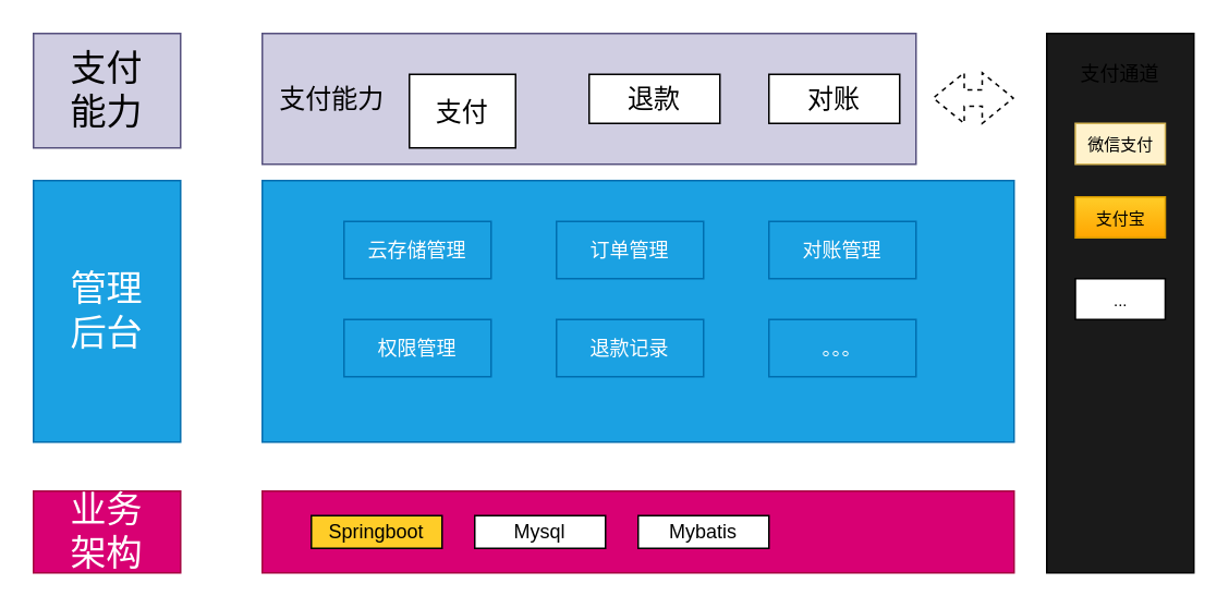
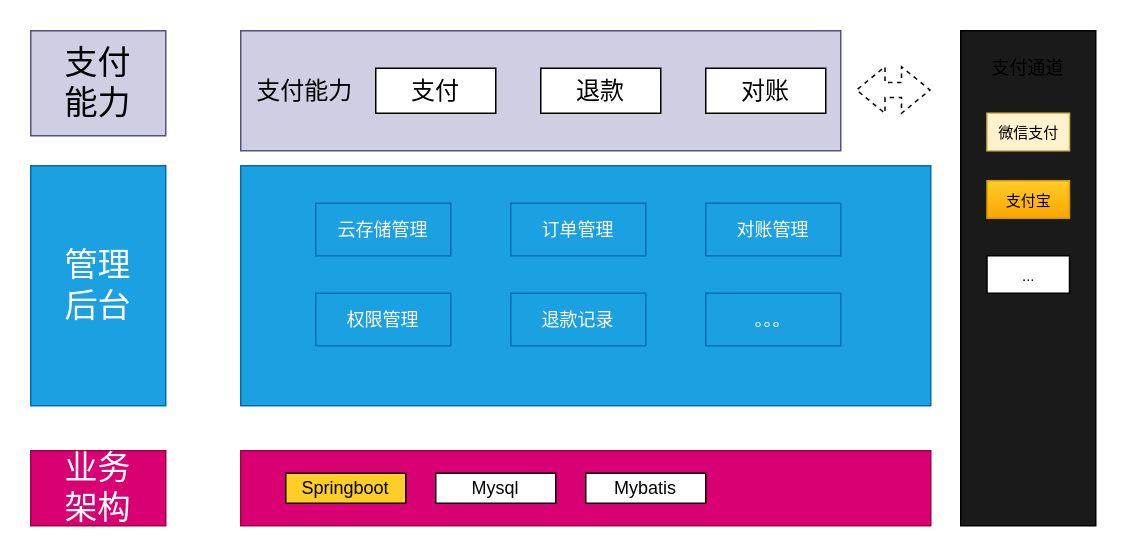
- <mxCell id="5" value="支付" style="rounded=0;whiteSpace=wrap;html=1;fontSize=16;" parent="1" vertex="1"><mxGeometry x="250" y="45" width="65" height="45" as="geometry" /></mxCell>
+ <mxCell id="5" value="支付" style="rounded=0;whiteSpace=wrap;html=1;fontSize=16;" parent="1" vertex="1"><mxGeometry x="250" y="45" width="80" height="30" as="geometry" /></mxCell>
